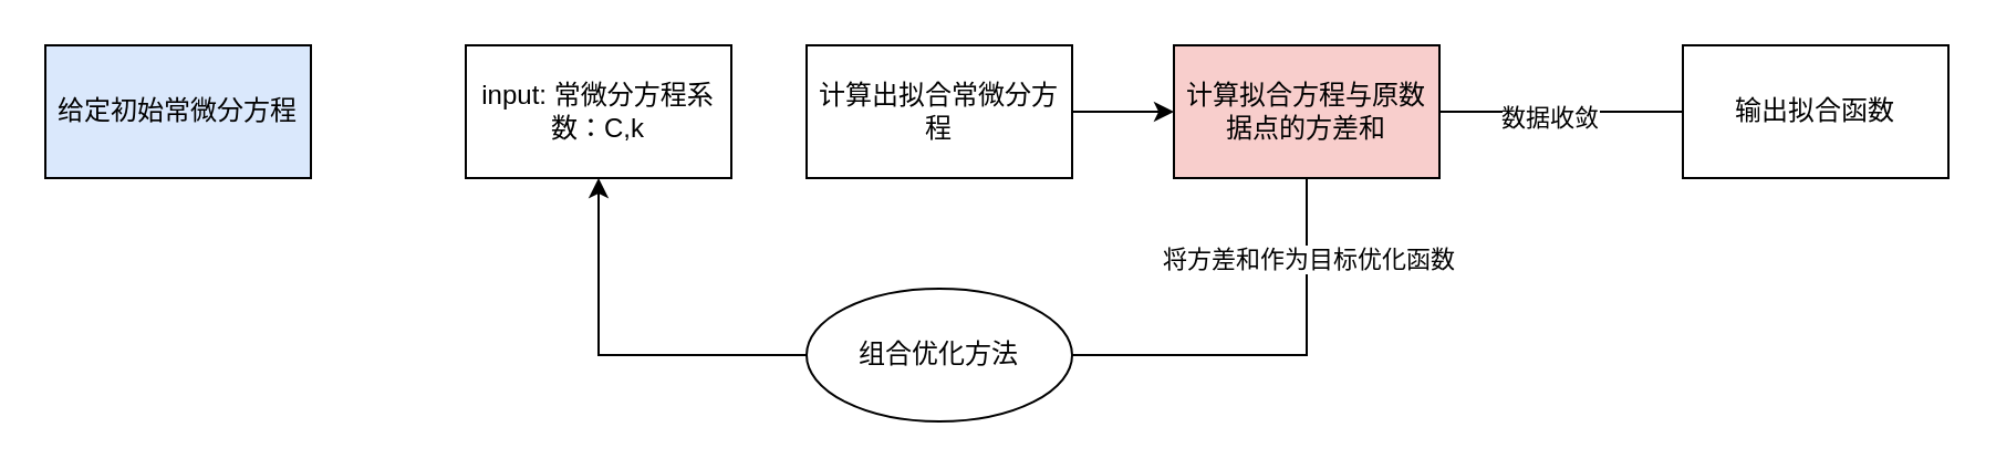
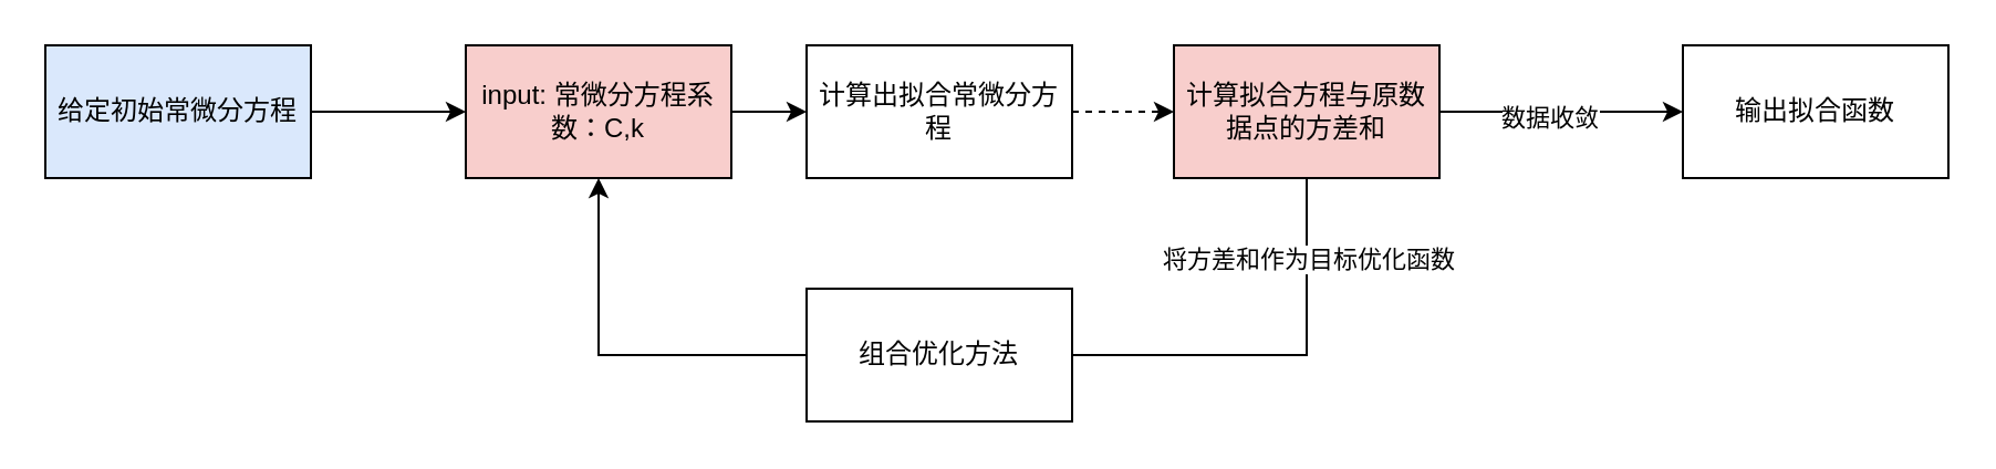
+ <mxCell id="13" style="edgeStyle=orthogonalEdgeStyle;rounded=0;orthogonalLoop=1;jettySize=auto;html=1;exitX=1;exitY=0.5;exitDx=0;exitDy=0;entryX=0;entryY=0.5;entryDx=0;entryDy=0;" edge="1" parent="1" source="14" target="3"><mxGeometry relative="1" as="geometry" /></mxCell>
- <mxCell id="3" value="input: 常微分方程系数：C,k" style="rounded=0;whiteSpace=wrap;html=1;" vertex="1" parent="1"><mxGeometry x="210" y="20" width="120" height="60" as="geometry" /></mxCell>
+ <mxCell id="3" value="input: 常微分方程系数：C,k" style="rounded=0;whiteSpace=wrap;html=1;fillColor=#f8cecc;" vertex="1" parent="1"><mxGeometry x="210" y="20" width="120" height="60" as="geometry" /></mxCell>
+ <mxCell id="2" value="" style="edgeStyle=orthogonalEdgeStyle;rounded=0;orthogonalLoop=1;jettySize=auto;html=1;" edge="1" parent="1" source="3" target="5"><mxGeometry relative="1" as="geometry" /></mxCell>
- <mxCell id="4" value="" style="edgeStyle=orthogonalEdgeStyle;rounded=0;orthogonalLoop=1;jettySize=auto;html=1;" edge="1" parent="1" source="5" target="10"><mxGeometry relative="1" as="geometry" /></mxCell>
+ <mxCell id="4" value="" style="edgeStyle=orthogonalEdgeStyle;rounded=0;orthogonalLoop=1;jettySize=auto;html=1;dashed=1;" edge="1" parent="1" source="5" target="10"><mxGeometry relative="1" as="geometry" /></mxCell>
- <mxCell id="8" style="edgeStyle=orthogonalEdgeStyle;rounded=0;orthogonalLoop=1;jettySize=auto;html=1;exitX=1;exitY=0.5;exitDx=0;exitDy=0;endArrow=none;" edge="1" parent="1" source="10" target="15"><mxGeometry relative="1" as="geometry" /></mxCell>
+ <mxCell id="8" style="edgeStyle=orthogonalEdgeStyle;rounded=0;orthogonalLoop=1;jettySize=auto;html=1;exitX=1;exitY=0.5;exitDx=0;exitDy=0;" edge="1" parent="1" source="10" target="15"><mxGeometry relative="1" as="geometry" /></mxCell>
- <mxCell id="12" value="组合优化方法" style="ellipse;whiteSpace=wrap;html=1;" vertex="1" parent="1"><mxGeometry x="364" y="130" width="120" height="60" as="geometry" /></mxCell>
+ <mxCell id="12" value="组合优化方法" style="rounded=0;whiteSpace=wrap;html=1;" vertex="1" parent="1"><mxGeometry x="364" y="130" width="120" height="60" as="geometry" /></mxCell>
